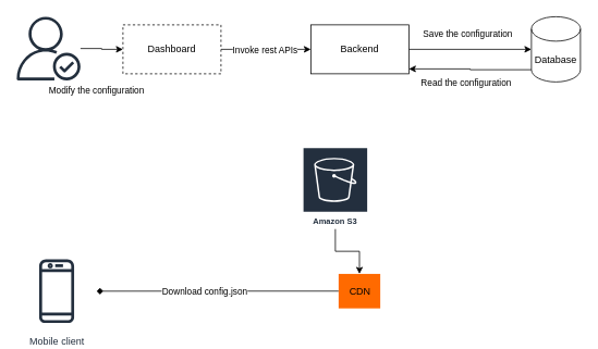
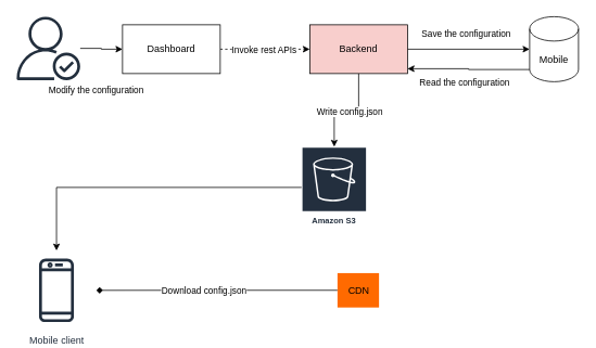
- <mxCell id="4" value="Dashboard" style="rounded=0;whiteSpace=wrap;html=1;dashed=1;" vertex="1" parent="1"><mxGeometry x="150" y="30" width="120" height="60" as="geometry" /></mxCell>
+ <mxCell id="4" value="Dashboard" style="rounded=0;whiteSpace=wrap;html=1;" vertex="1" parent="1"><mxGeometry x="150" y="30" width="120" height="60" as="geometry" /></mxCell>
- <mxCell id="2" value="" style="edgeStyle=orthogonalEdgeStyle;rounded=0;orthogonalLoop=1;jettySize=auto;html=1;" edge="1" parent="1" source="4" target="9"><mxGeometry relative="1" as="geometry" /></mxCell>
+ <mxCell id="2" value="" style="edgeStyle=orthogonalEdgeStyle;rounded=0;orthogonalLoop=1;jettySize=auto;html=1;dashed=1;" edge="1" parent="1" source="4" target="9"><mxGeometry relative="1" as="geometry" /></mxCell>
- <mxCell id="9" value="Backend" style="rounded=0;whiteSpace=wrap;html=1;" vertex="1" parent="1"><mxGeometry x="380" y="30" width="120" height="60" as="geometry" /></mxCell>
+ <mxCell id="9" value="Backend" style="rounded=0;whiteSpace=wrap;html=1;fillColor=#f8cecc;" vertex="1" parent="1"><mxGeometry x="380" y="30" width="120" height="60" as="geometry" /></mxCell>
- <mxCell id="10" value="Database" style="shape=cylinder3;whiteSpace=wrap;html=1;boundedLbl=1;backgroundOutline=1;size=15;" vertex="1" parent="1"><mxGeometry x="650" y="20" width="60" height="80" as="geometry" /></mxCell>
+ <mxCell id="10" value="Mobile" style="shape=cylinder3;whiteSpace=wrap;html=1;boundedLbl=1;backgroundOutline=1;size=15;" vertex="1" parent="1"><mxGeometry x="650" y="20" width="60" height="80" as="geometry" /></mxCell>
+ <mxCell id="7" style="edgeStyle=orthogonalEdgeStyle;rounded=0;orthogonalLoop=1;jettySize=auto;html=1;exitX=0.5;exitY=1;exitDx=0;exitDy=0;" edge="1" parent="1" source="9" target="14"><mxGeometry relative="1" as="geometry" /></mxCell>
+ <mxCell id="8" value="Write config.json" style="edgeLabel;html=1;align=center;verticalAlign=middle;resizable=0;points=[];" vertex="1" connectable="0" parent="7"><mxGeometry x="-0.044" y="1" relative="1" as="geometry"><mxPoint as="offset" /></mxGeometry></mxCell>
- <mxCell id="13" value="" style="edgeStyle=orthogonalEdgeStyle;rounded=0;orthogonalLoop=1;jettySize=auto;html=1;" edge="1" parent="1" source="14" target="17"><mxGeometry relative="1" as="geometry" /></mxCell>
+ <mxCell id="13" value="" style="edgeStyle=orthogonalEdgeStyle;rounded=0;orthogonalLoop=1;jettySize=auto;html=1;" edge="1" parent="1" source="14" target="18"><mxGeometry relative="1" as="geometry" /></mxCell>
